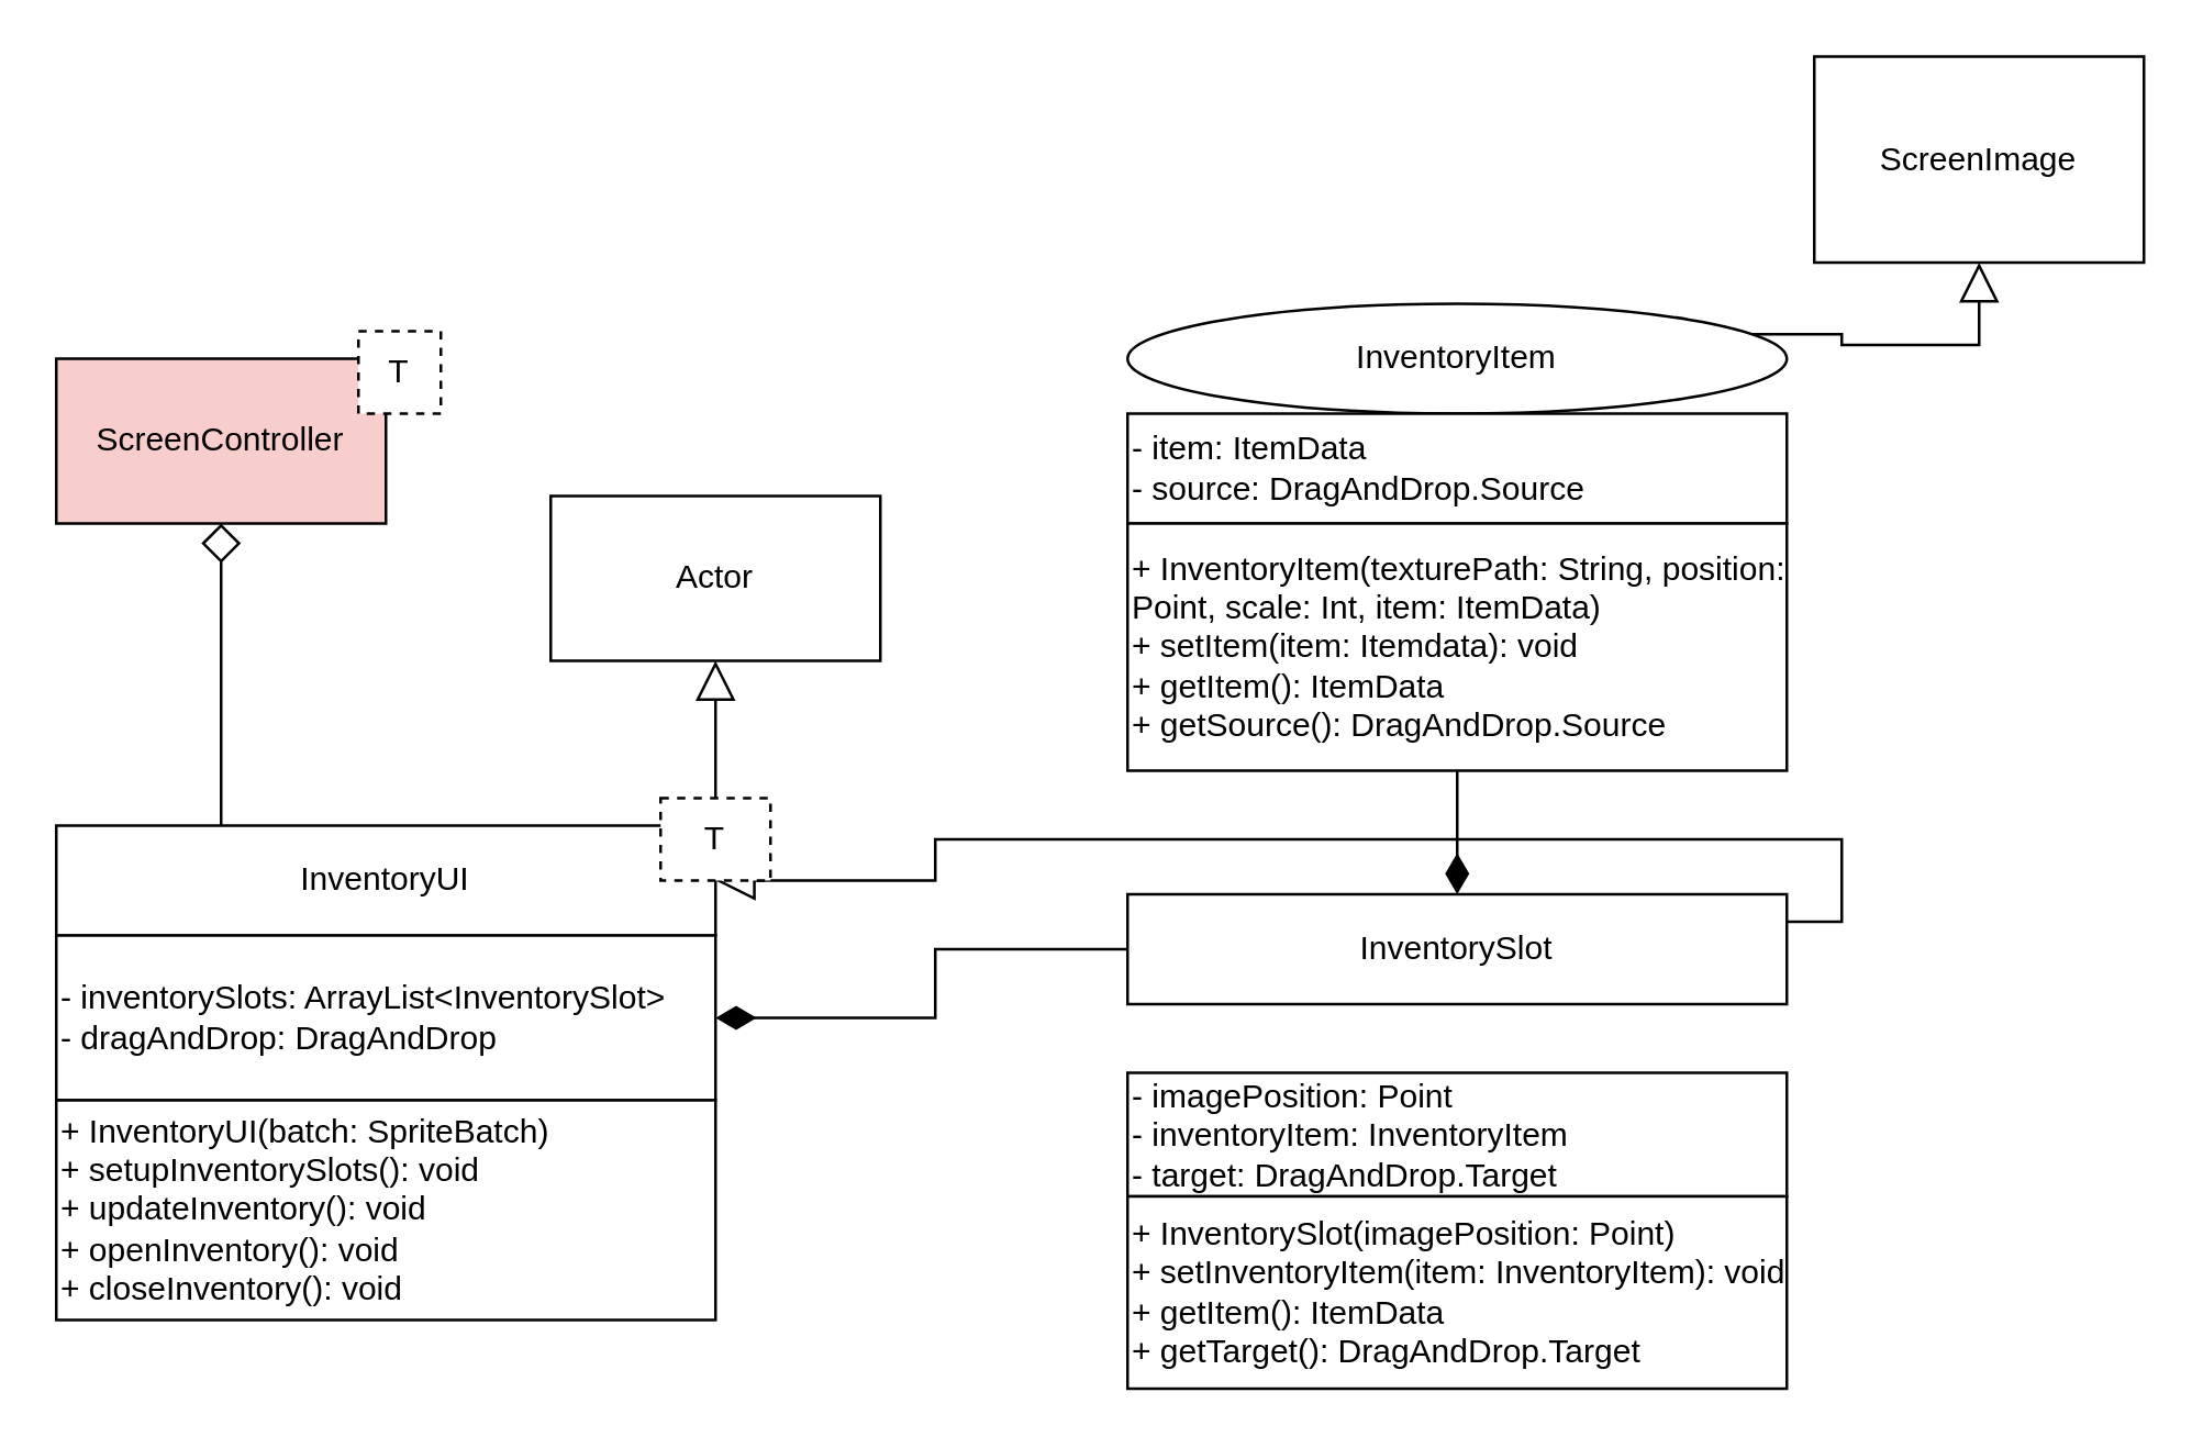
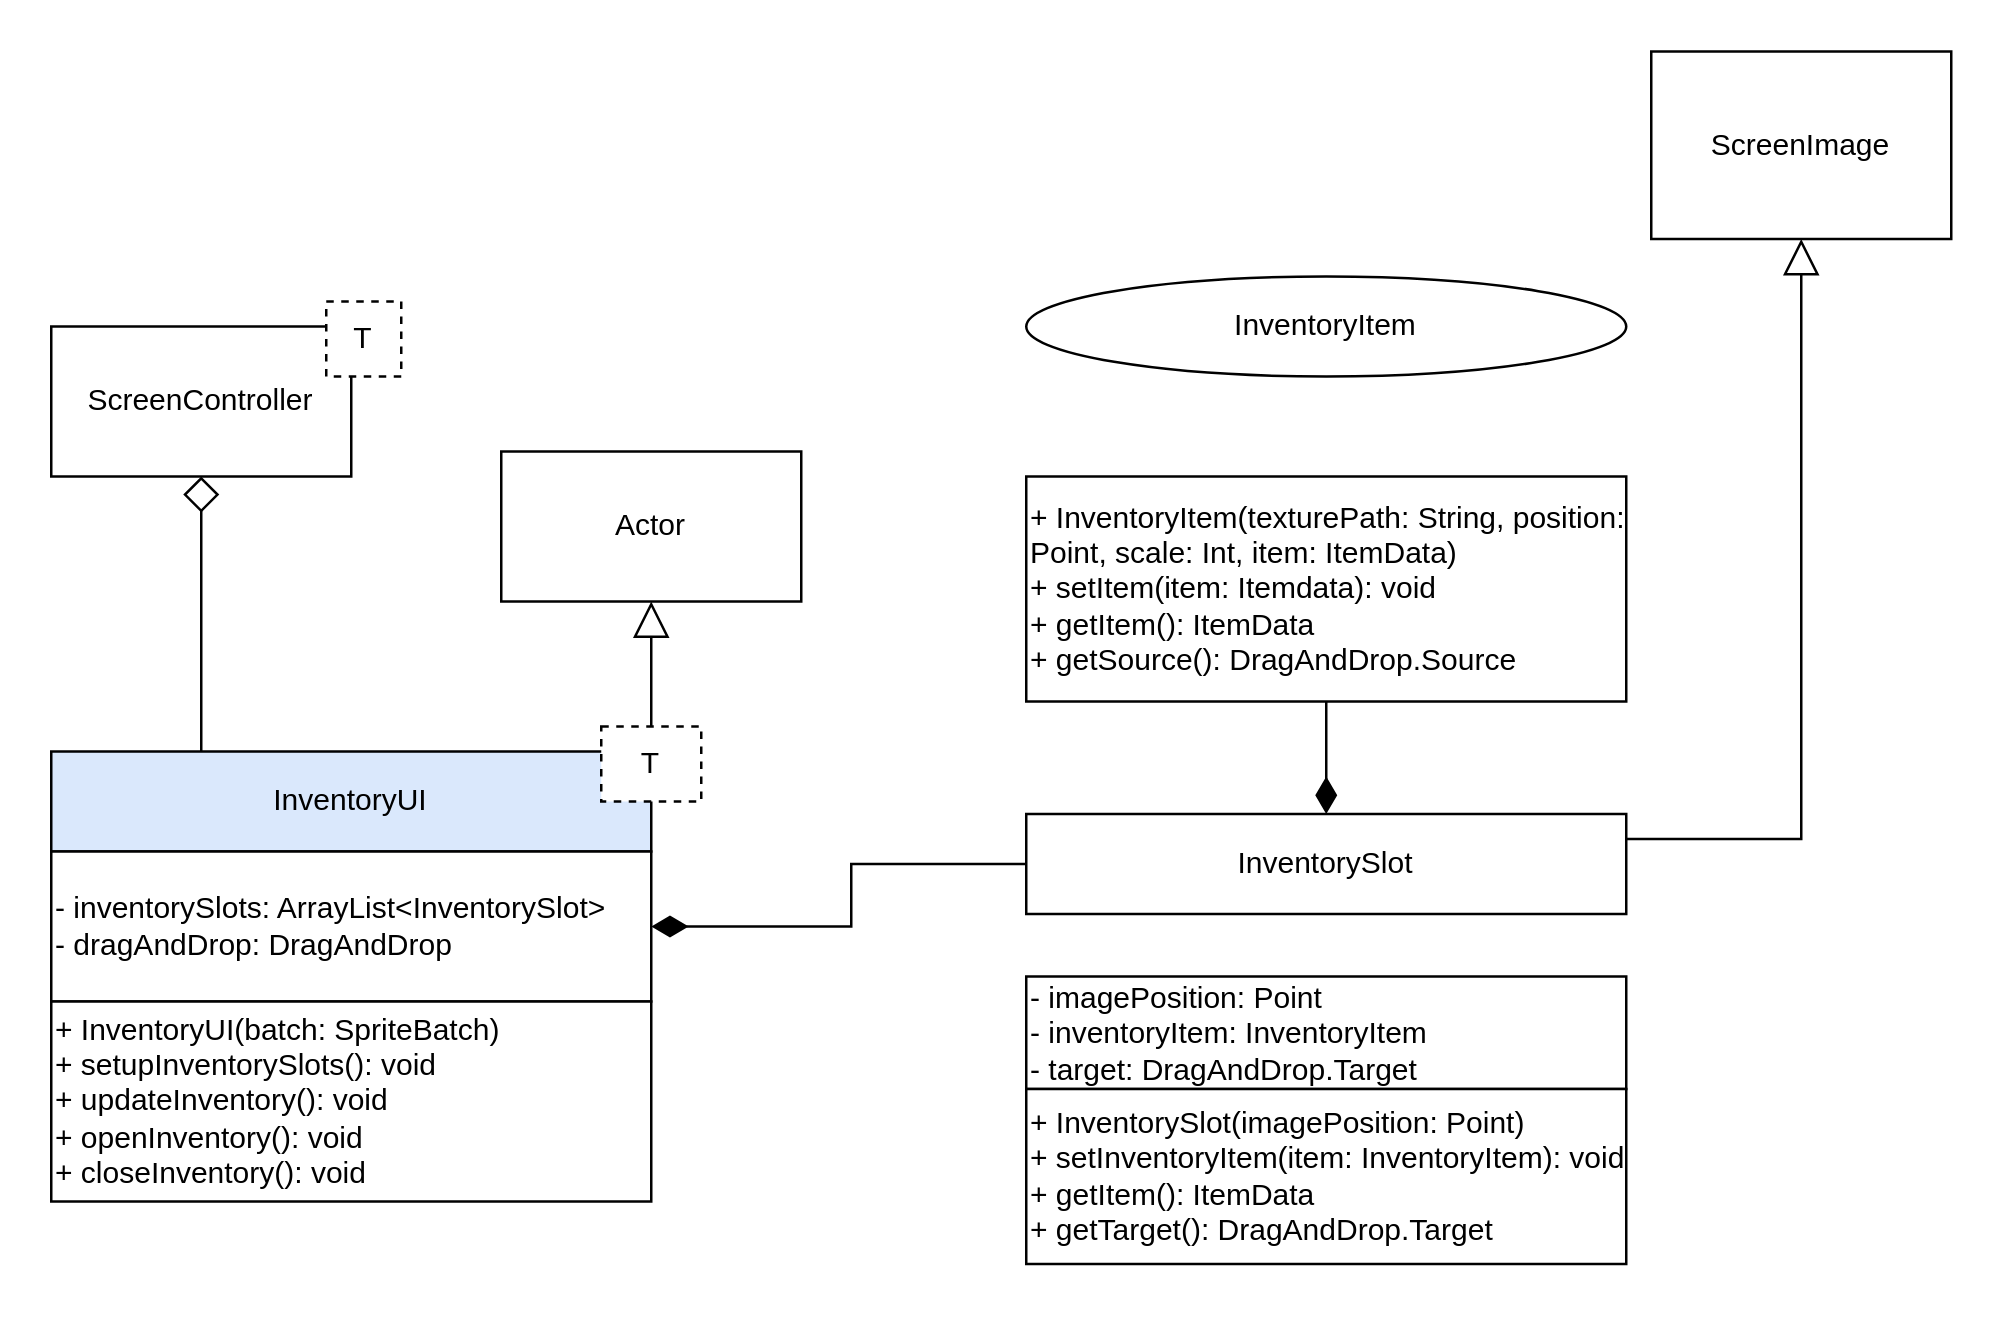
- <mxCell id="8" style="edgeStyle=orthogonalEdgeStyle;rounded=0;orthogonalLoop=1;jettySize=auto;html=1;exitX=1;exitY=0.25;exitDx=0;exitDy=0;entryX=0.5;entryY=1;entryDx=0;entryDy=0;endSize=12;endArrow=block;endFill=0;" edge="1" parent="1" source="10" target="12"><mxGeometry relative="1" as="geometry" /></mxCell>
- <mxCell id="13" value="ScreenController" style="rounded=0;whiteSpace=wrap;html=1;fillColor=#f8cecc;" vertex="1" parent="1"><mxGeometry x="20" y="130" width="120" height="60" as="geometry" /></mxCell>
+ <mxCell id="13" value="ScreenController" style="rounded=0;whiteSpace=wrap;html=1;" vertex="1" parent="1"><mxGeometry x="20" y="130" width="120" height="60" as="geometry" /></mxCell>
- <mxCell id="18" value="- item: ItemData&lt;br&gt;- source: DragAndDrop.Source" style="rounded=0;whiteSpace=wrap;html=1;align=left;" vertex="1" parent="1"><mxGeometry x="410" y="150" width="240" height="40" as="geometry" /></mxCell>
- <mxCell id="4" style="edgeStyle=orthogonalEdgeStyle;rounded=0;orthogonalLoop=1;jettySize=auto;html=1;exitX=1;exitY=0.25;exitDx=0;exitDy=0;endSize=12;endArrow=block;endFill=0;" edge="1" parent="1" source="5" target="3"><mxGeometry relative="1" as="geometry" /></mxCell>
+ <mxCell id="4" style="edgeStyle=orthogonalEdgeStyle;rounded=0;orthogonalLoop=1;jettySize=auto;html=1;exitX=1;exitY=0.25;exitDx=0;exitDy=0;entryX=0.5;entryY=1;entryDx=0;entryDy=0;endSize=12;endArrow=block;endFill=0;" edge="1" parent="1" source="5" target="12"><mxGeometry relative="1" as="geometry" /></mxCell>
- <mxCell id="3" value="InventoryUI" style="rounded=0;whiteSpace=wrap;html=1;" parent="1" vertex="1"><mxGeometry x="20" y="300" width="240" height="40" as="geometry" /></mxCell>
+ <mxCell id="3" value="InventoryUI" style="rounded=0;whiteSpace=wrap;html=1;fillColor=#dae8fc;" parent="1" vertex="1"><mxGeometry x="20" y="300" width="240" height="40" as="geometry" /></mxCell>
